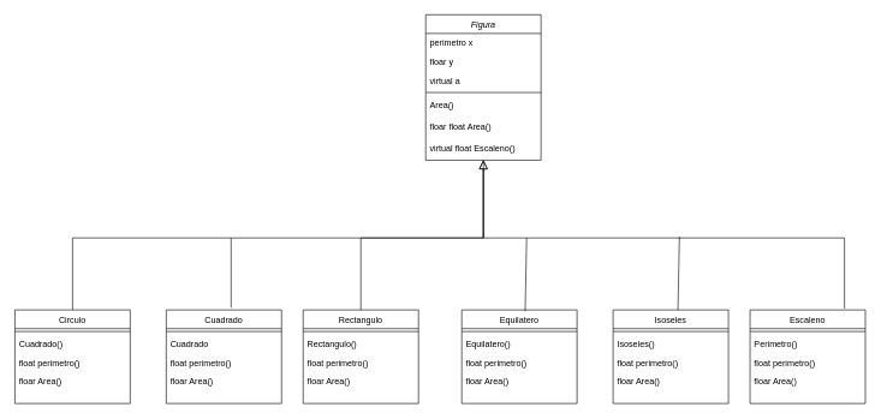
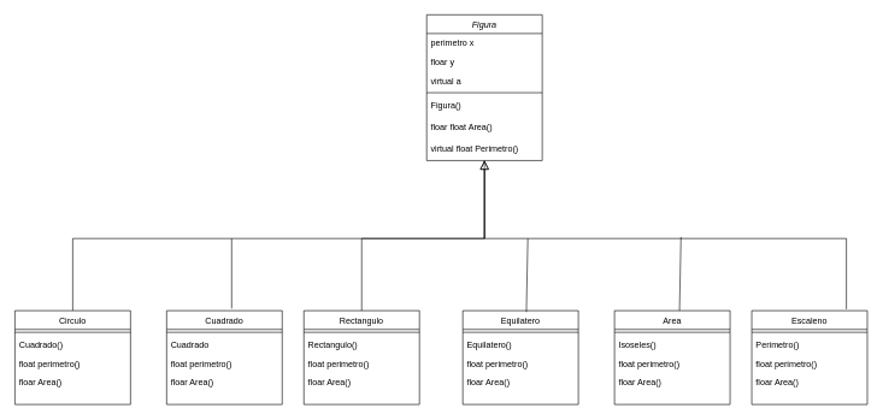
- <mxCell id="7" value="Area()&#10;" style="text;align=left;verticalAlign=top;spacingLeft=4;spacingRight=4;overflow=hidden;rotatable=0;points=[[0,0.5],[1,0.5]];portConstraint=eastwest;" parent="2" vertex="1"><mxGeometry y="112" width="160" height="30" as="geometry" /></mxCell>
+ <mxCell id="7" value="Figura()&#10;" style="text;align=left;verticalAlign=top;spacingLeft=4;spacingRight=4;overflow=hidden;rotatable=0;points=[[0,0.5],[1,0.5]];portConstraint=eastwest;" parent="2" vertex="1"><mxGeometry y="112" width="160" height="30" as="geometry" /></mxCell>
- <mxCell id="9" value="virtual float Escaleno()" style="text;align=left;verticalAlign=top;spacingLeft=4;spacingRight=4;overflow=hidden;rotatable=0;points=[[0,0.5],[1,0.5]];portConstraint=eastwest;" vertex="1" parent="2"><mxGeometry y="172" width="160" height="30" as="geometry" /></mxCell>
+ <mxCell id="9" value="virtual float Perimetro()" style="text;align=left;verticalAlign=top;spacingLeft=4;spacingRight=4;overflow=hidden;rotatable=0;points=[[0,0.5],[1,0.5]];portConstraint=eastwest;" vertex="1" parent="2"><mxGeometry y="172" width="160" height="30" as="geometry" /></mxCell>
- <mxCell id="28" value="Isoseles" style="swimlane;fontStyle=0;align=center;verticalAlign=top;childLayout=stackLayout;horizontal=1;startSize=26;horizontalStack=0;resizeParent=1;resizeLast=0;collapsible=1;marginBottom=0;rounded=0;shadow=0;strokeWidth=1;" vertex="1" parent="1"><mxGeometry x="850" y="430" width="160" height="130" as="geometry"><mxRectangle x="340" y="380" width="170" height="26" as="alternateBounds" /></mxGeometry></mxCell>
+ <mxCell id="28" value="Area" style="swimlane;fontStyle=0;align=center;verticalAlign=top;childLayout=stackLayout;horizontal=1;startSize=26;horizontalStack=0;resizeParent=1;resizeLast=0;collapsible=1;marginBottom=0;rounded=0;shadow=0;strokeWidth=1;" vertex="1" parent="1"><mxGeometry x="850" y="430" width="160" height="130" as="geometry"><mxRectangle x="340" y="380" width="170" height="26" as="alternateBounds" /></mxGeometry></mxCell>
